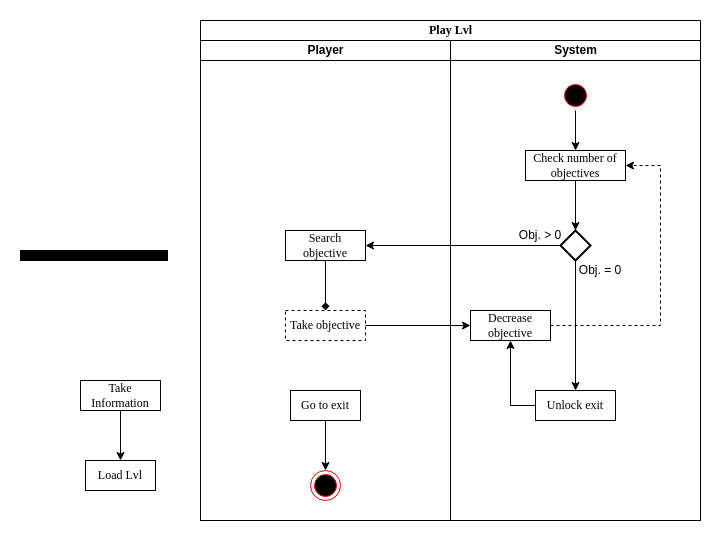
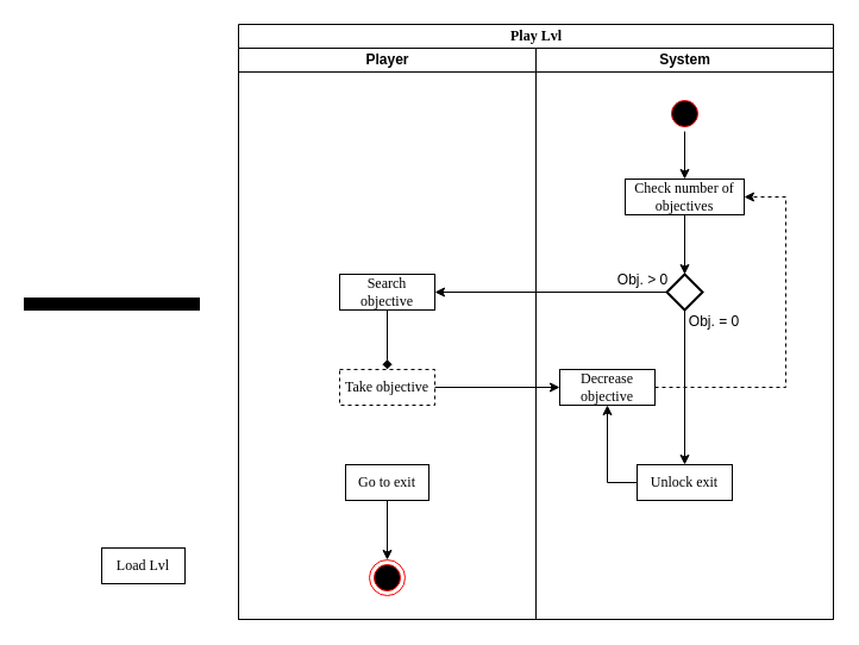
- <mxCell id="27" value="Take Information" style="rounded=0;whiteSpace=wrap;html=1;shadow=0;comic=0;labelBackgroundColor=none;strokeWidth=1;fontFamily=Verdana;fontSize=12;align=center;arcSize=50;" vertex="1" parent="1"><mxGeometry x="80" y="380" width="80" height="30" as="geometry" /></mxCell>
- <mxCell id="26" style="edgeStyle=orthogonalEdgeStyle;rounded=0;orthogonalLoop=1;jettySize=auto;html=1;exitX=0.5;exitY=1;exitDx=0;exitDy=0;entryX=0.5;entryY=0;entryDx=0;entryDy=0;" edge="1" parent="1" source="27" target="28"><mxGeometry relative="1" as="geometry" /></mxCell>
